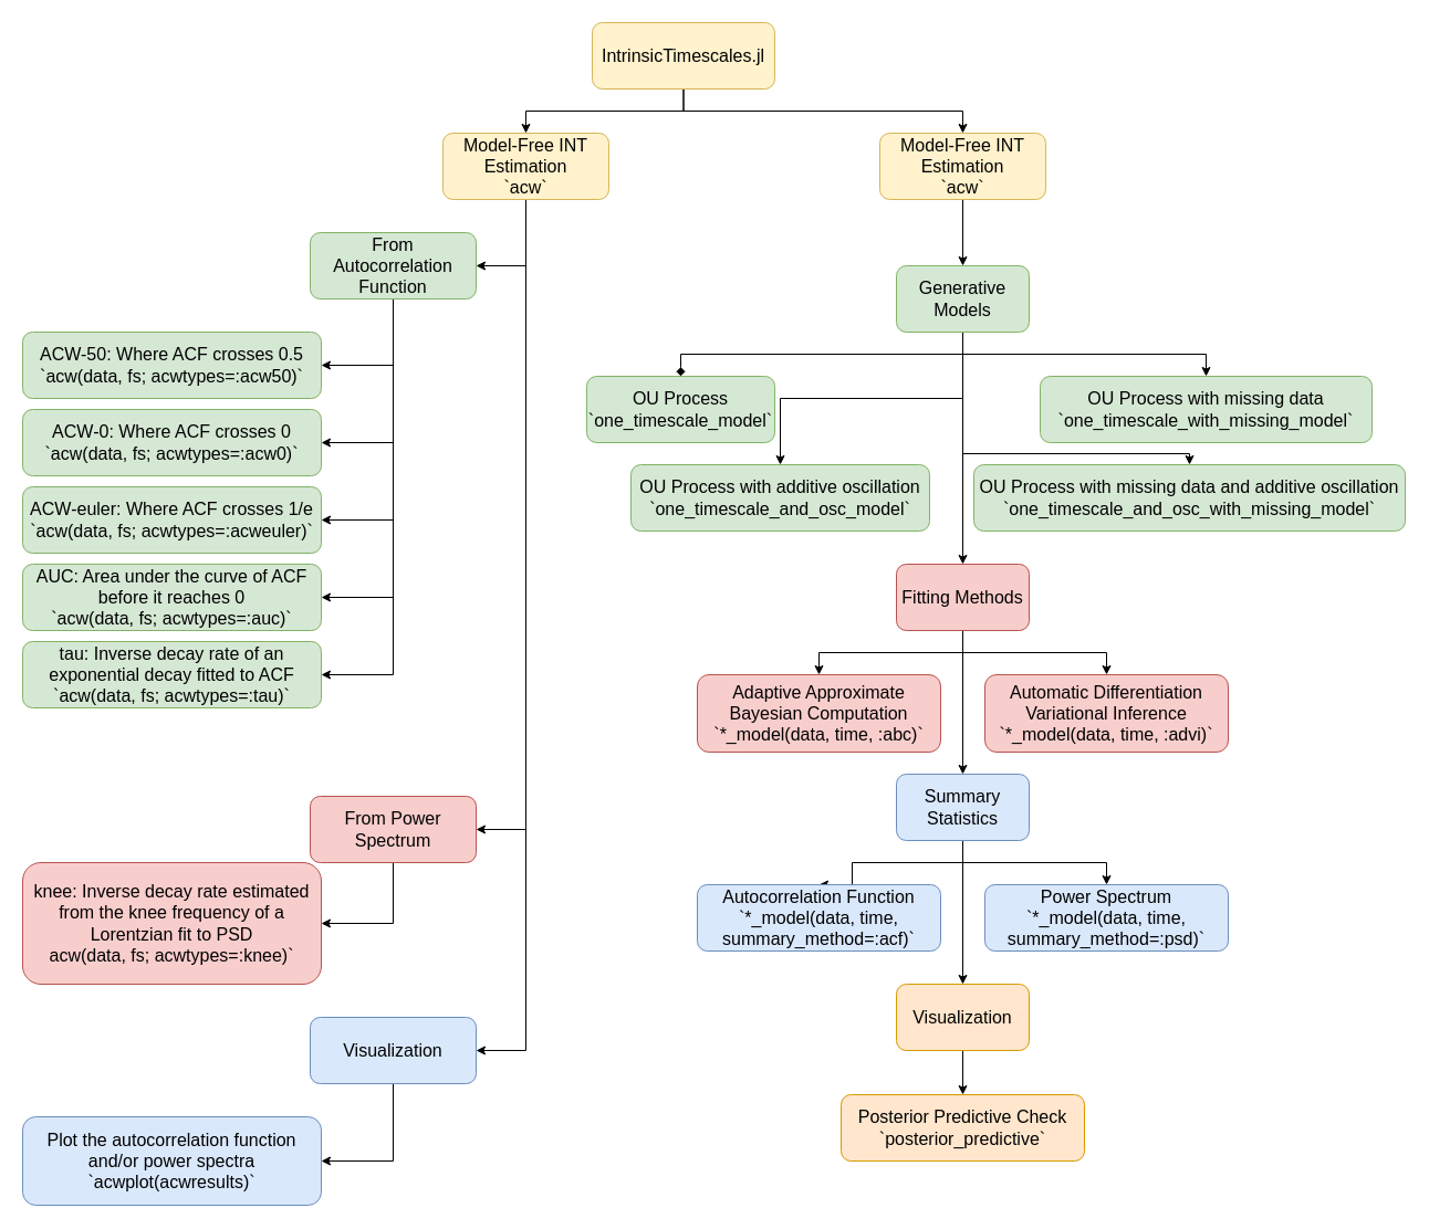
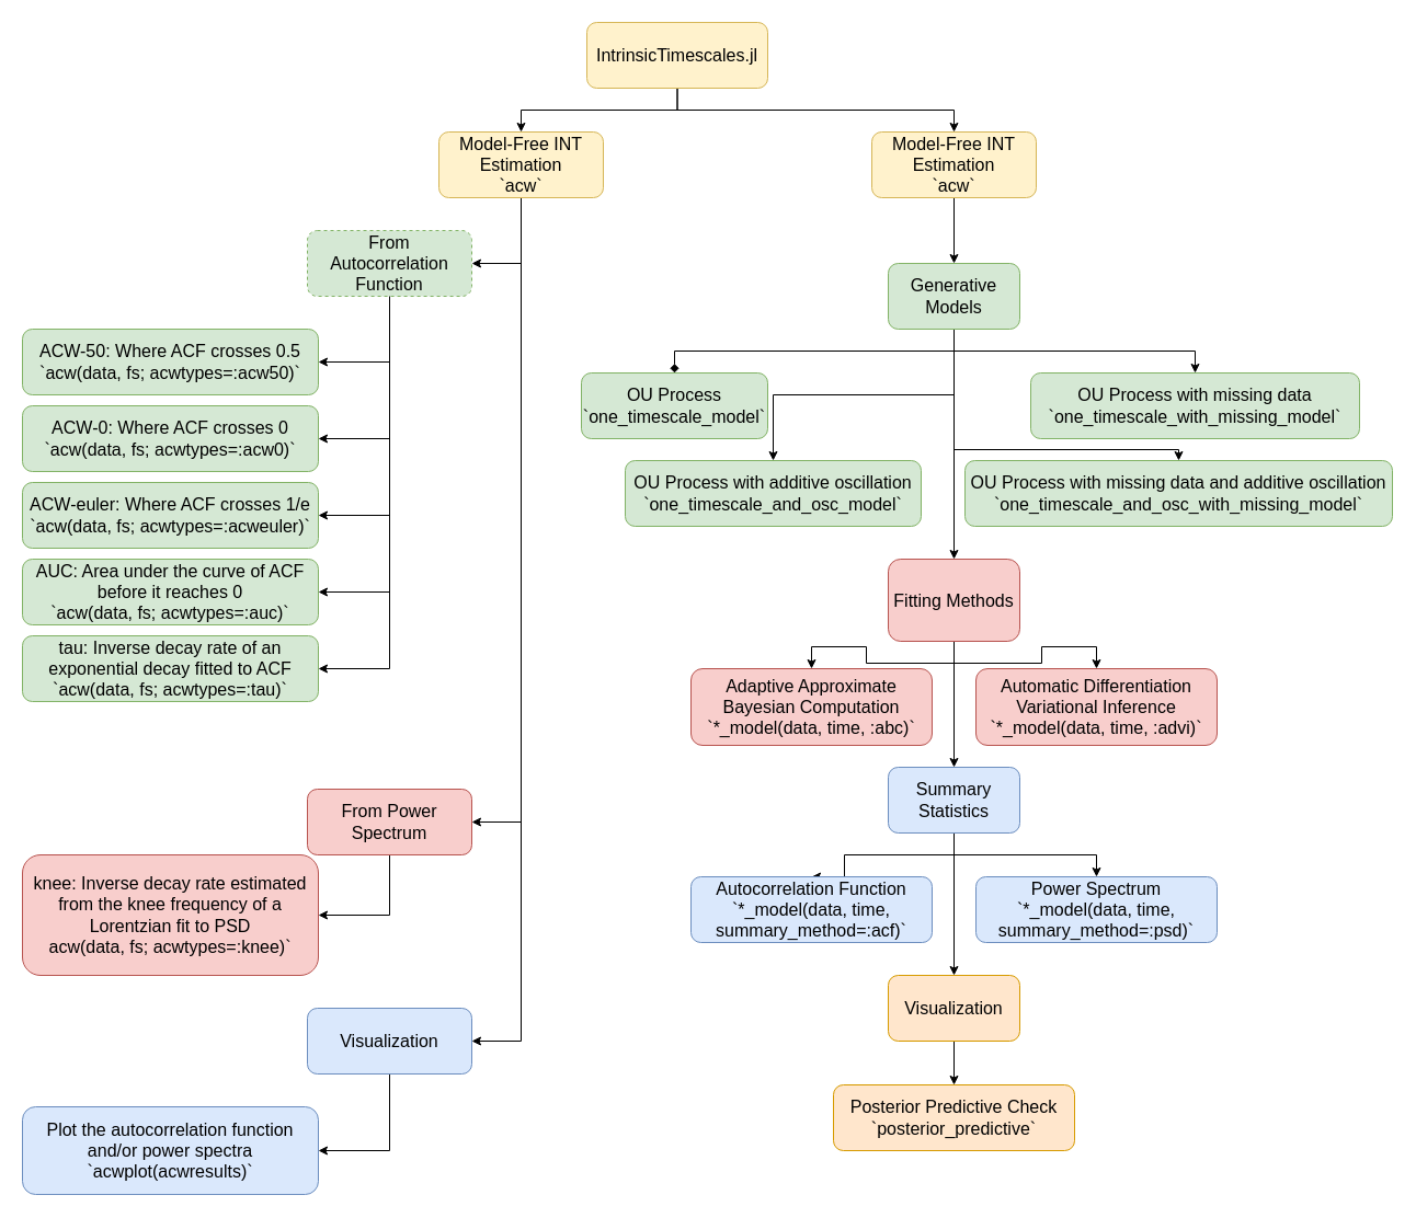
- <mxCell id="26" value="From Autocorrelation Function" style="rounded=1;whiteSpace=wrap;html=1;fillColor=#d5e8d4;strokeColor=#82b366;fontSize=16;" vertex="1" parent="1"><mxGeometry x="280" y="210" width="150" height="60" as="geometry" /></mxCell>
+ <mxCell id="26" value="From Autocorrelation Function" style="rounded=1;whiteSpace=wrap;html=1;fillColor=#d5e8d4;strokeColor=#82b366;fontSize=16;dashed=1;" vertex="1" parent="1"><mxGeometry x="280" y="210" width="150" height="60" as="geometry" /></mxCell>
- <mxCell id="30" value="Fitting Methods" style="rounded=1;whiteSpace=wrap;html=1;fillColor=#f8cecc;strokeColor=#b85450;fontSize=16;" vertex="1" parent="1"><mxGeometry x="810" y="510" width="120" height="60" as="geometry" /></mxCell>
+ <mxCell id="30" value="Fitting Methods" style="rounded=1;whiteSpace=wrap;html=1;fillColor=#f8cecc;strokeColor=#b85450;fontSize=16;" vertex="1" parent="1"><mxGeometry x="810" y="510" width="120" height="75" as="geometry" /></mxCell>
